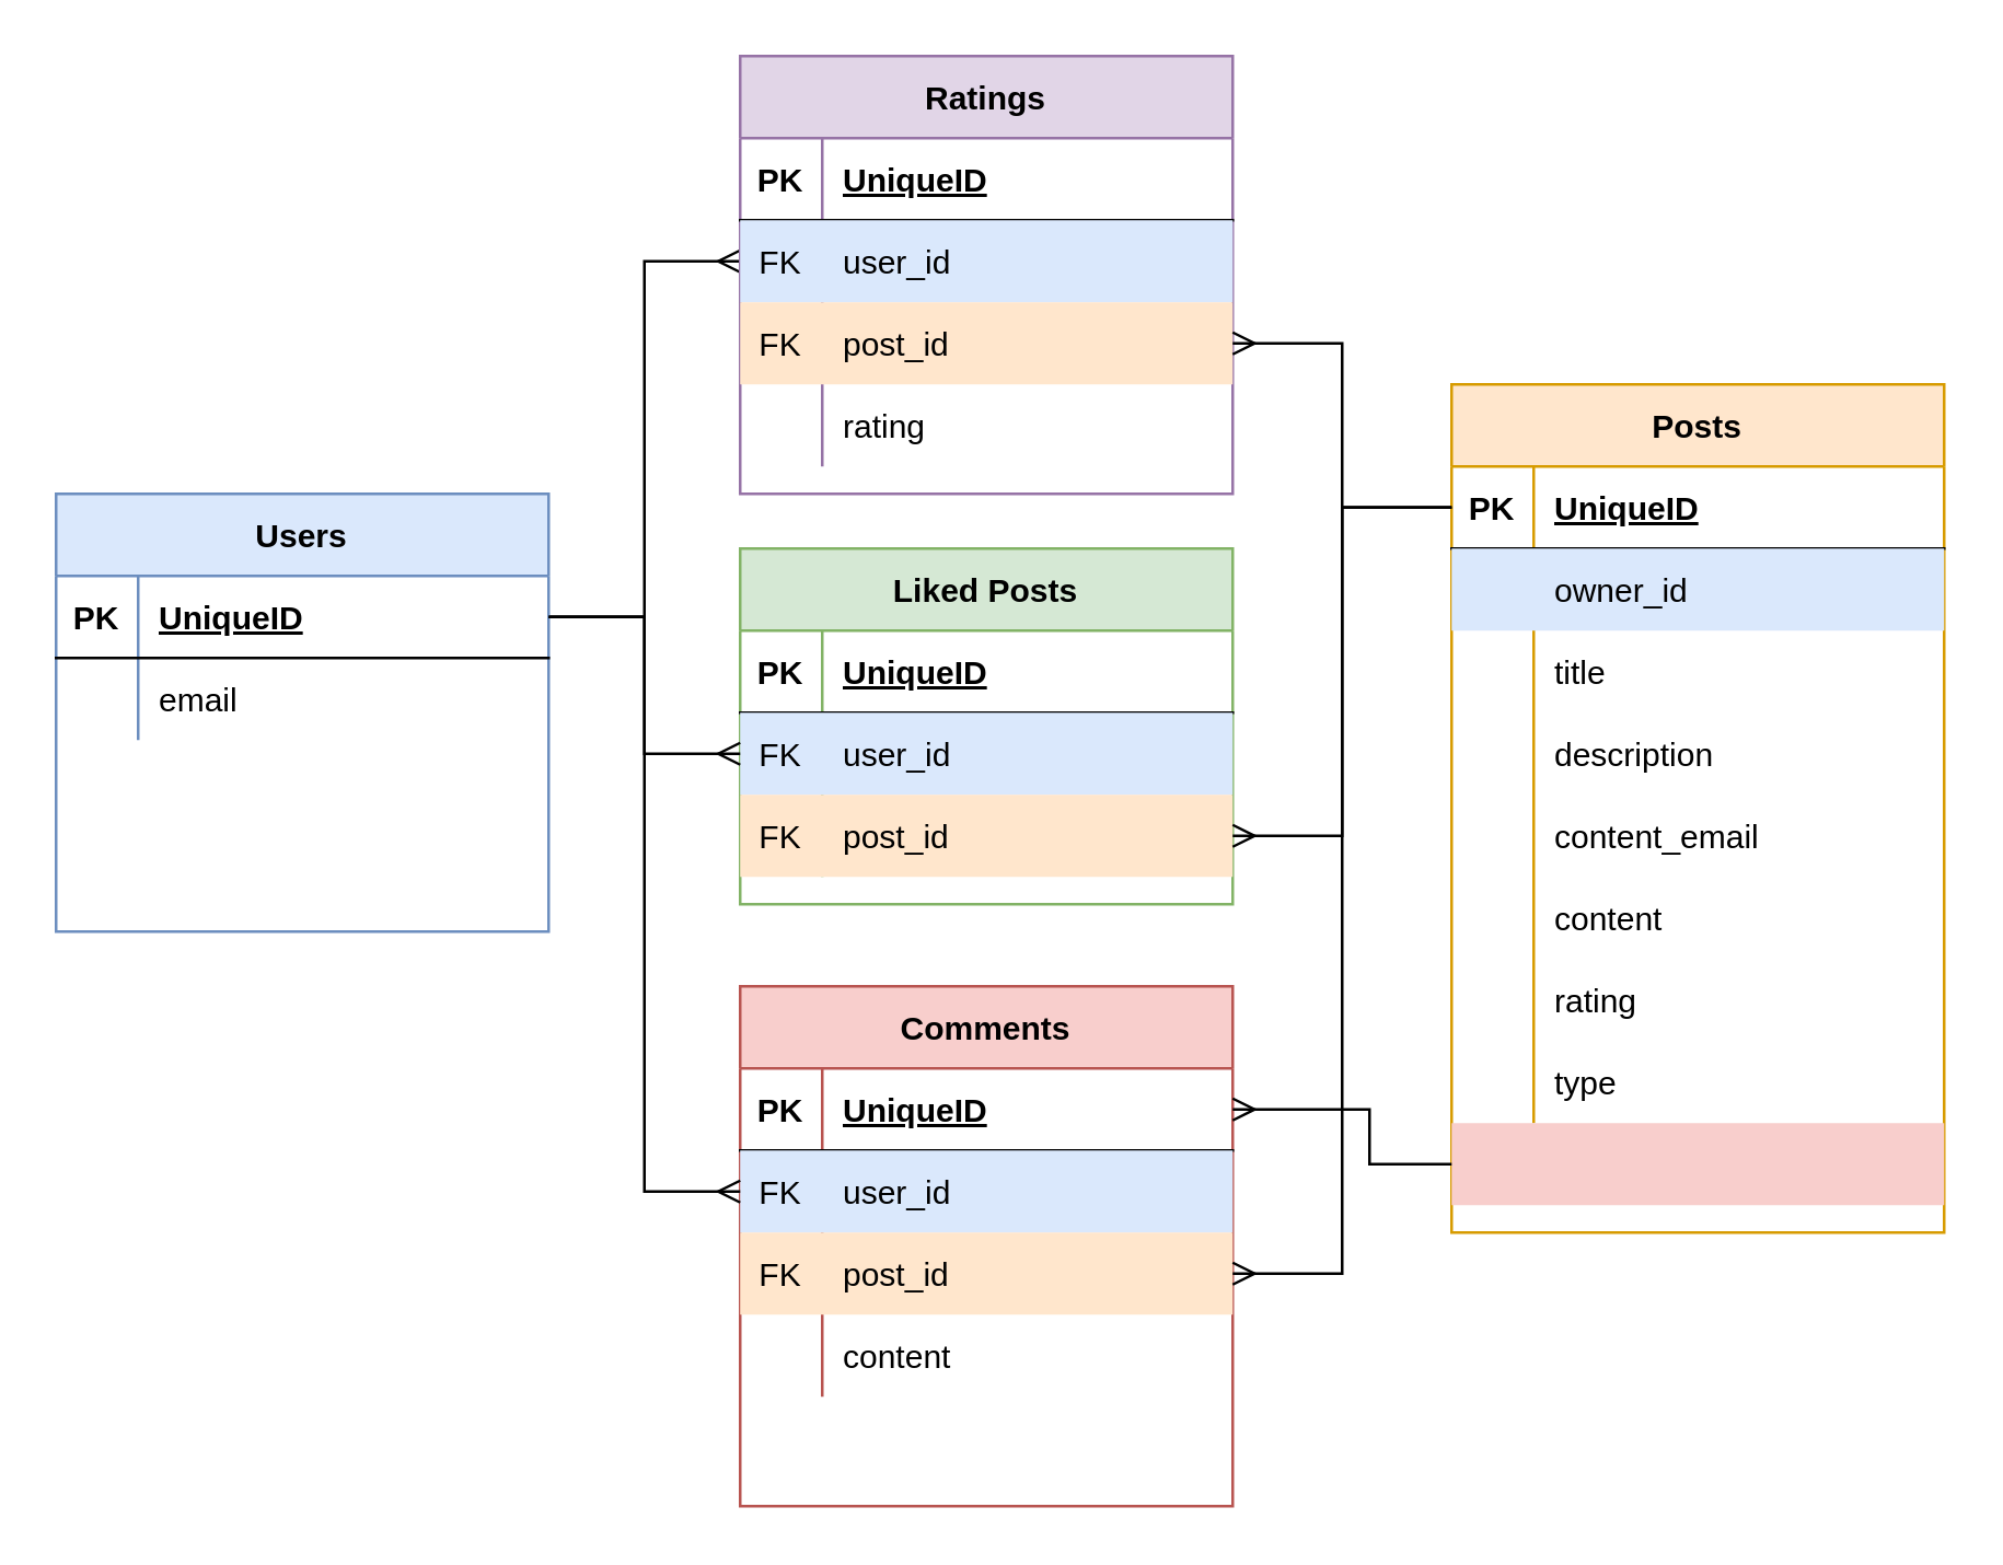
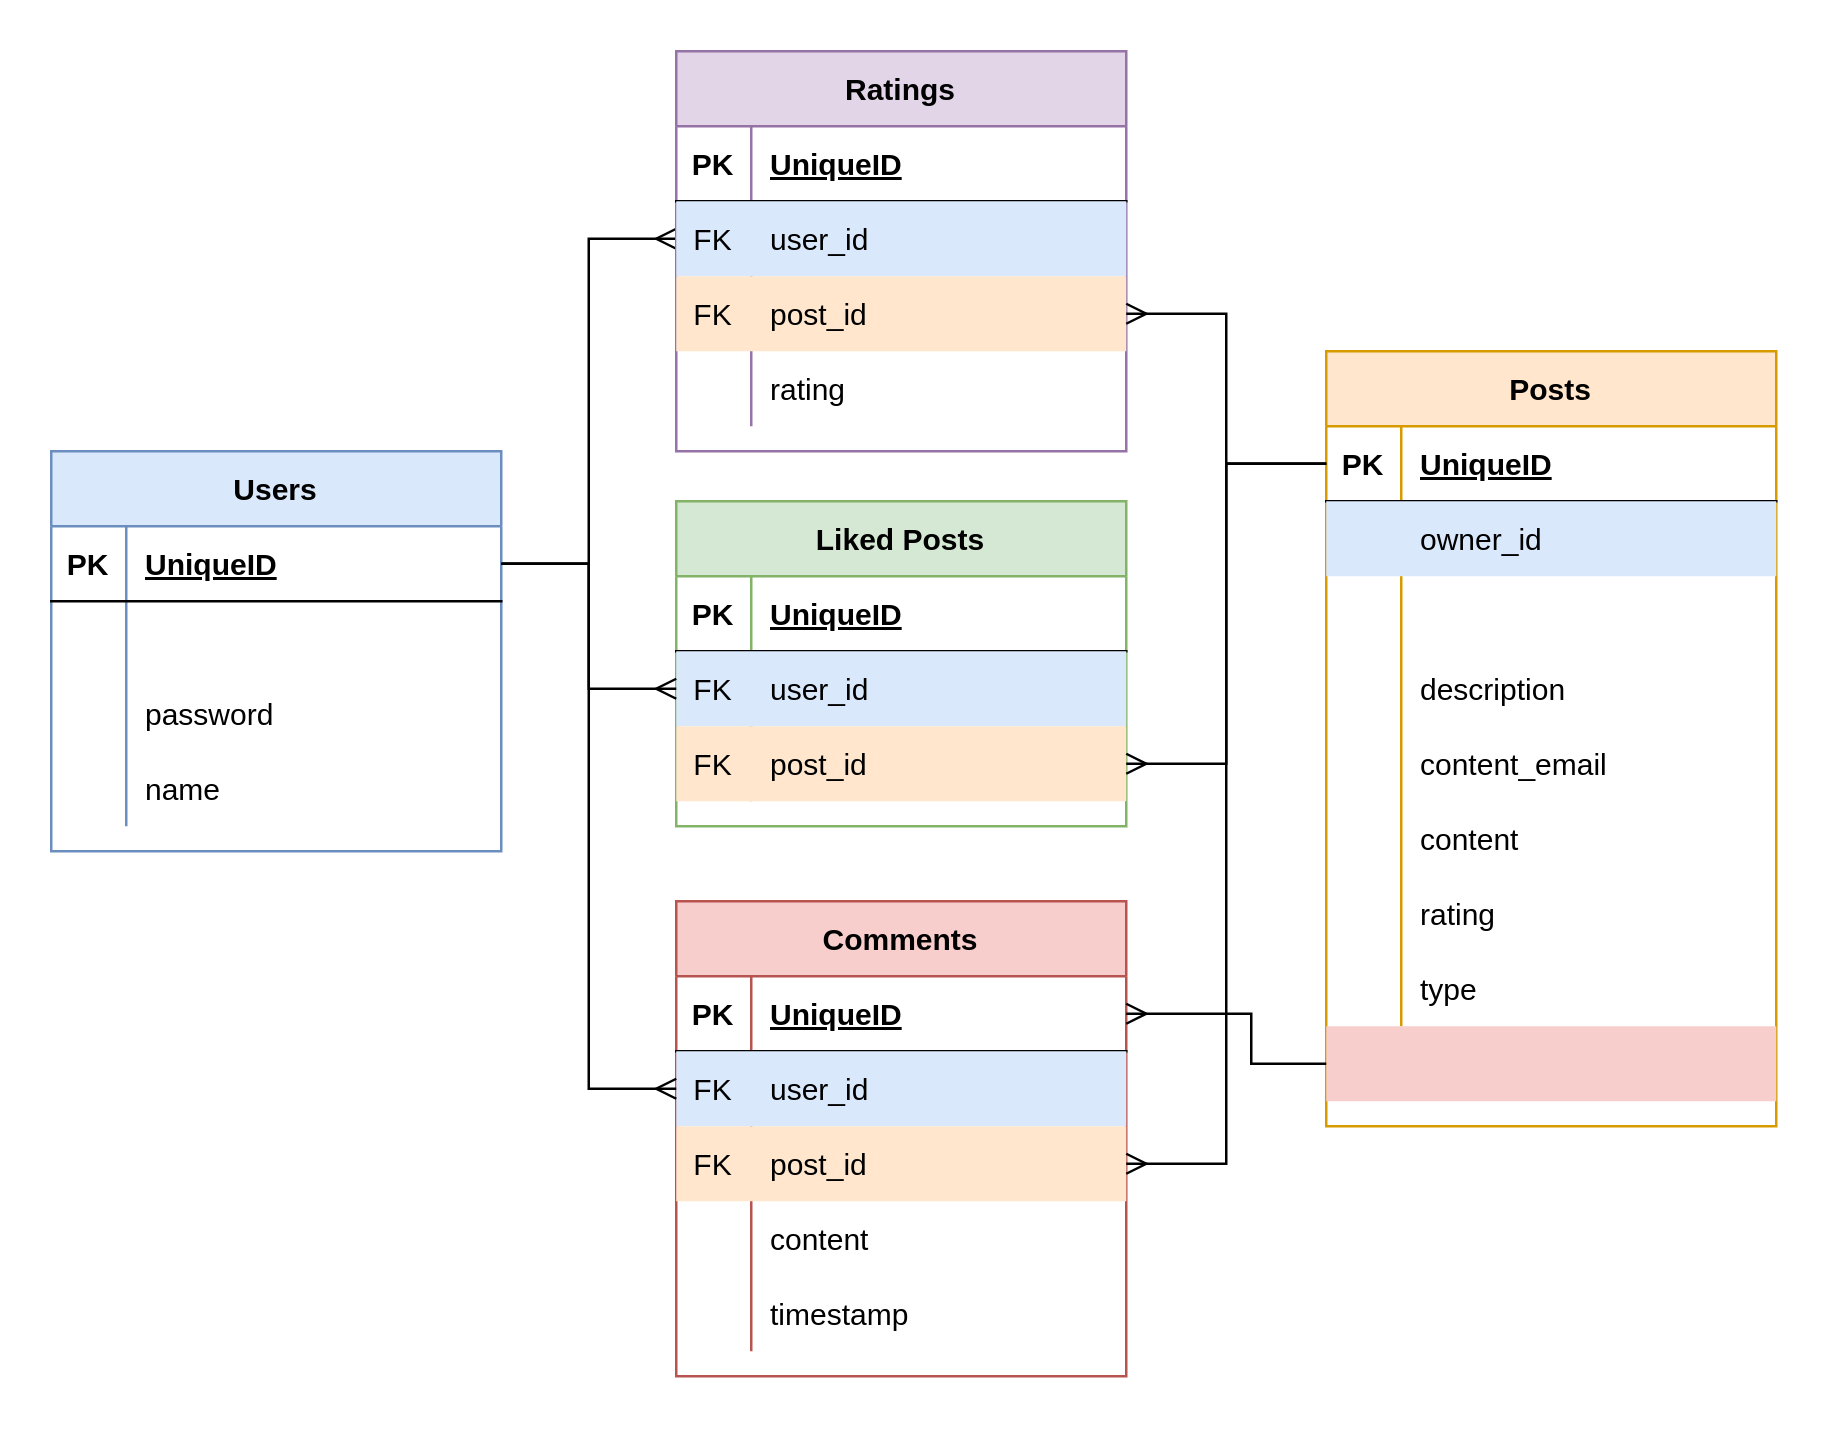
- <mxCell id="64" value="title" style="shape=partialRectangle;connectable=0;fillColor=none;top=0;left=0;bottom=0;right=0;align=left;spacingLeft=6;overflow=hidden;labelBackgroundColor=none;shadow=0;sketch=0;" vertex="1" parent="62"><mxGeometry x="30" width="150" height="30" as="geometry"><mxRectangle width="150" height="30" as="alternateBounds" /></mxGeometry></mxCell>
- <mxCell id="9" value="email" style="shape=partialRectangle;connectable=0;fillColor=none;top=0;left=0;bottom=0;right=0;align=left;spacingLeft=6;overflow=hidden;labelBackgroundColor=none;shadow=0;sketch=0;" vertex="1" parent="7"><mxGeometry x="30" width="150" height="30" as="geometry"><mxRectangle width="150" height="30" as="alternateBounds" /></mxGeometry></mxCell>
+ <mxCell id="12" value="password" style="shape=partialRectangle;connectable=0;fillColor=none;top=0;left=0;bottom=0;right=0;align=left;spacingLeft=6;overflow=hidden;labelBackgroundColor=none;shadow=0;sketch=0;" vertex="1" parent="10"><mxGeometry x="30" width="150" height="30" as="geometry"><mxRectangle width="150" height="30" as="alternateBounds" /></mxGeometry></mxCell>
+ <mxCell id="15" value="name" style="shape=partialRectangle;connectable=0;fillColor=none;top=0;left=0;bottom=0;right=0;align=left;spacingLeft=6;overflow=hidden;labelBackgroundColor=none;shadow=0;sketch=0;" vertex="1" parent="13"><mxGeometry x="30" width="150" height="30" as="geometry"><mxRectangle width="150" height="30" as="alternateBounds" /></mxGeometry></mxCell>
+ <mxCell id="41" value="timestamp" style="shape=partialRectangle;connectable=0;fillColor=none;top=0;left=0;bottom=0;right=0;align=left;spacingLeft=6;overflow=hidden;labelBackgroundColor=none;shadow=0;sketch=0;" vertex="1" parent="39"><mxGeometry x="30" width="150" height="30" as="geometry"><mxRectangle width="150" height="30" as="alternateBounds" /></mxGeometry></mxCell>
